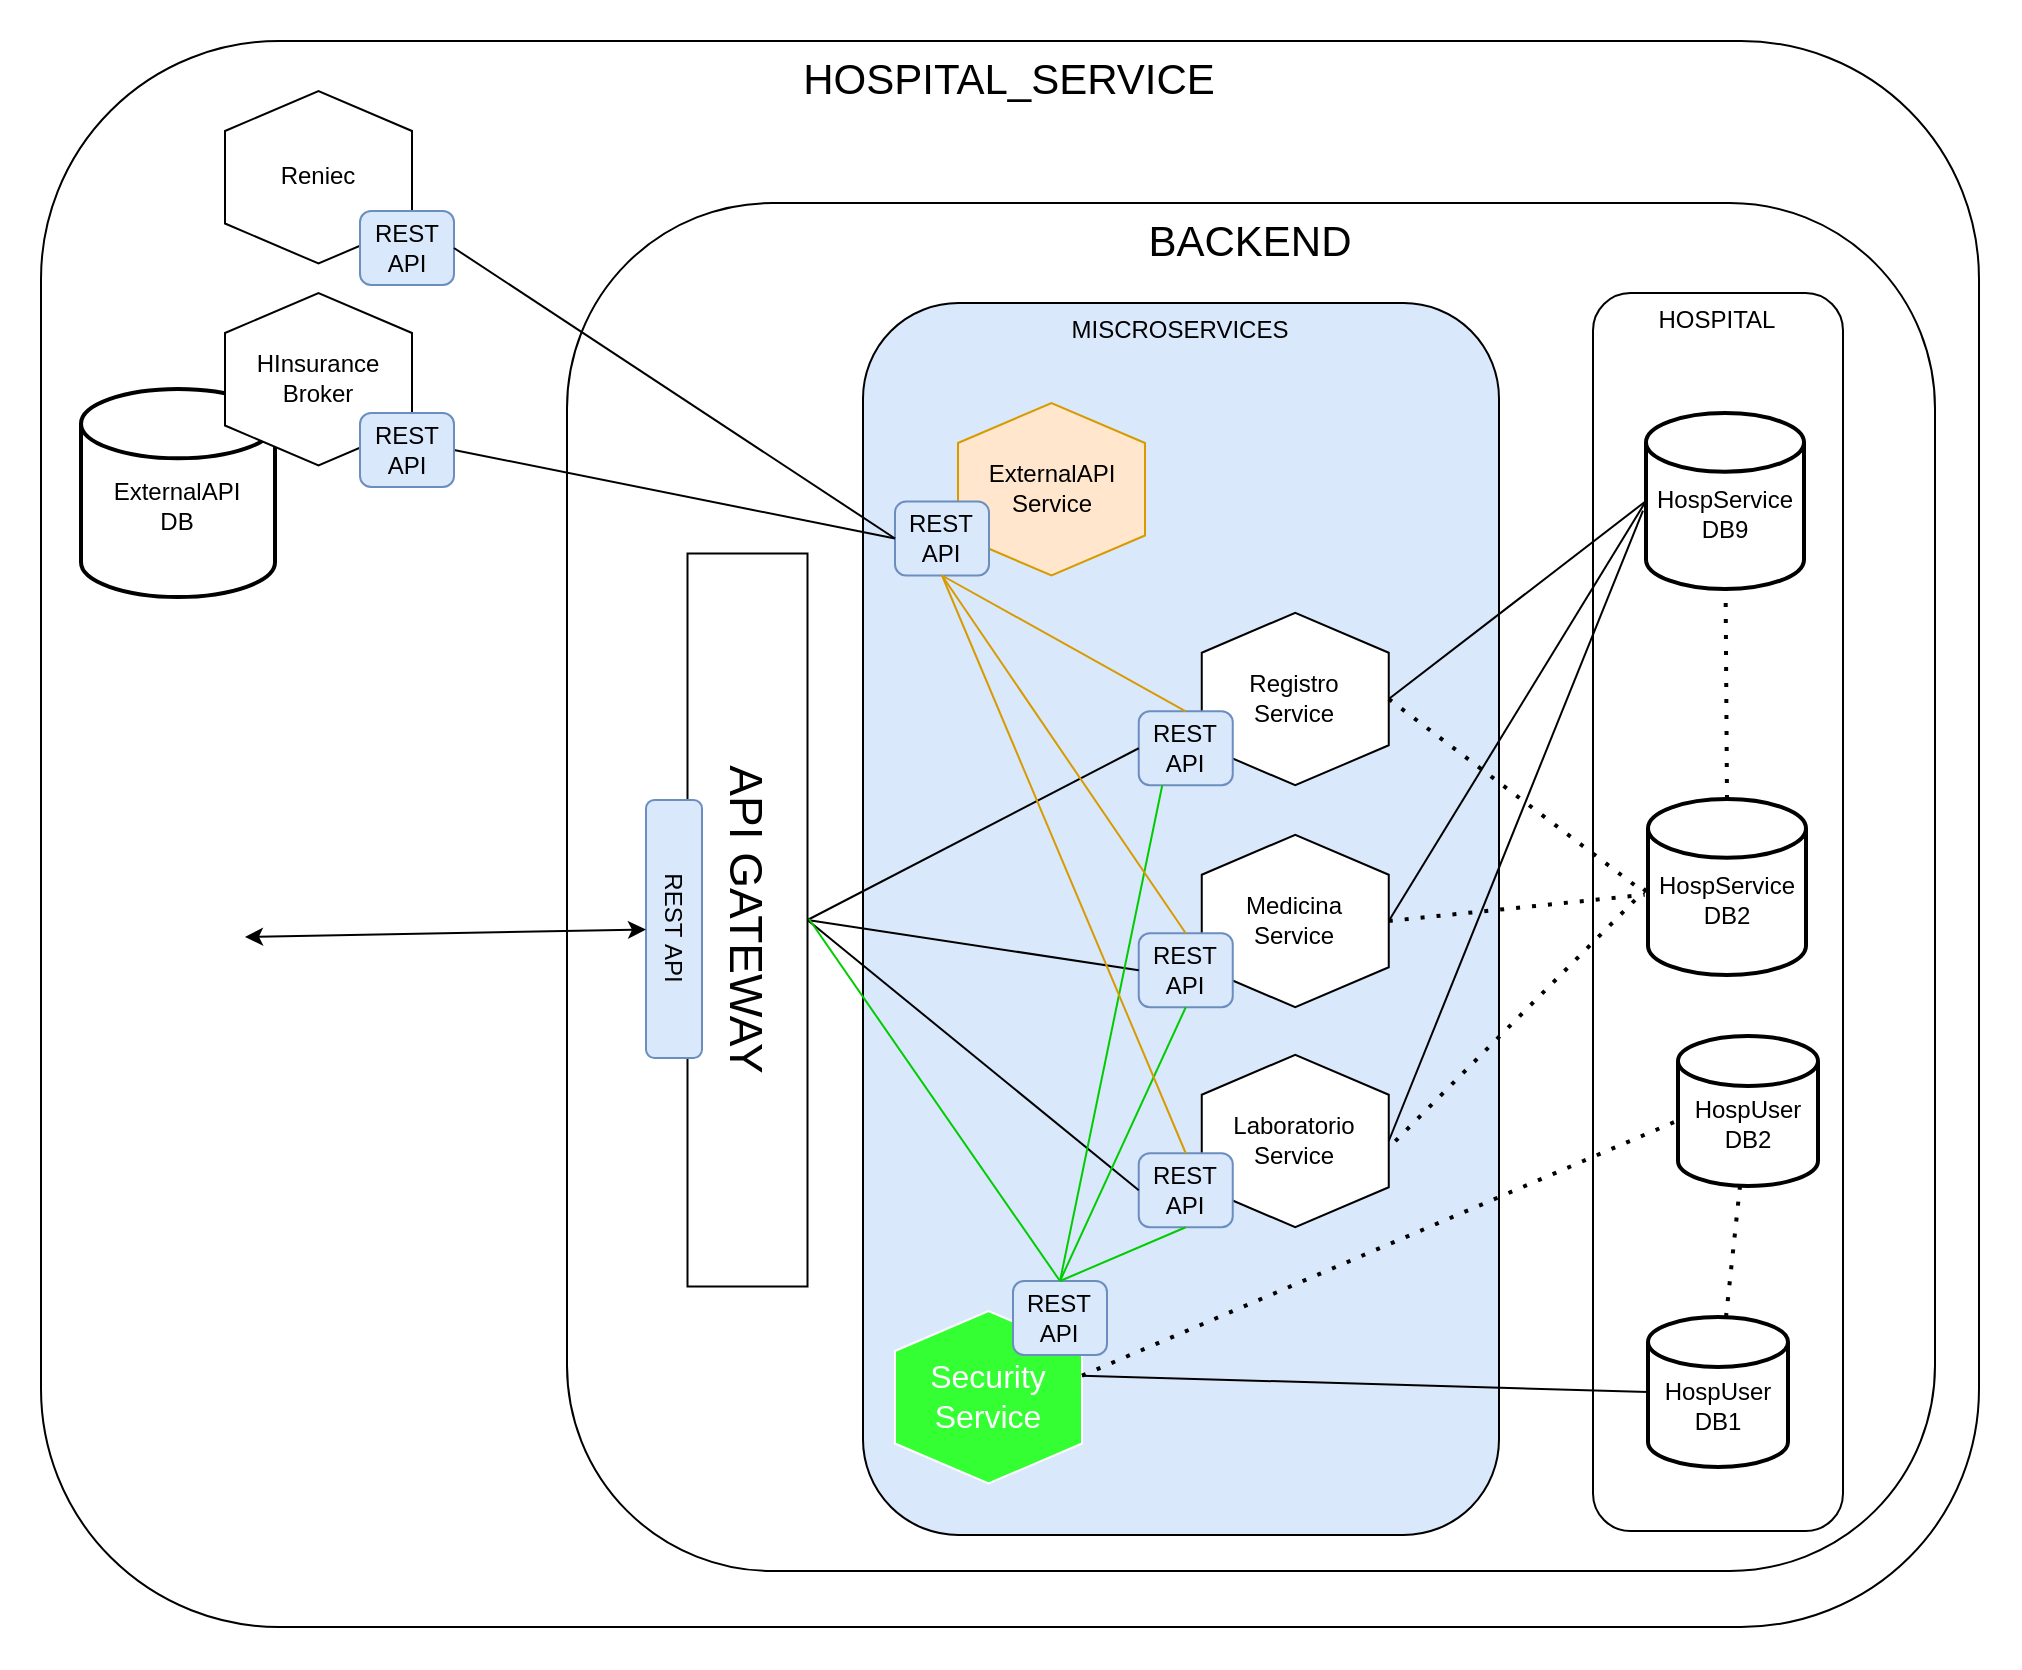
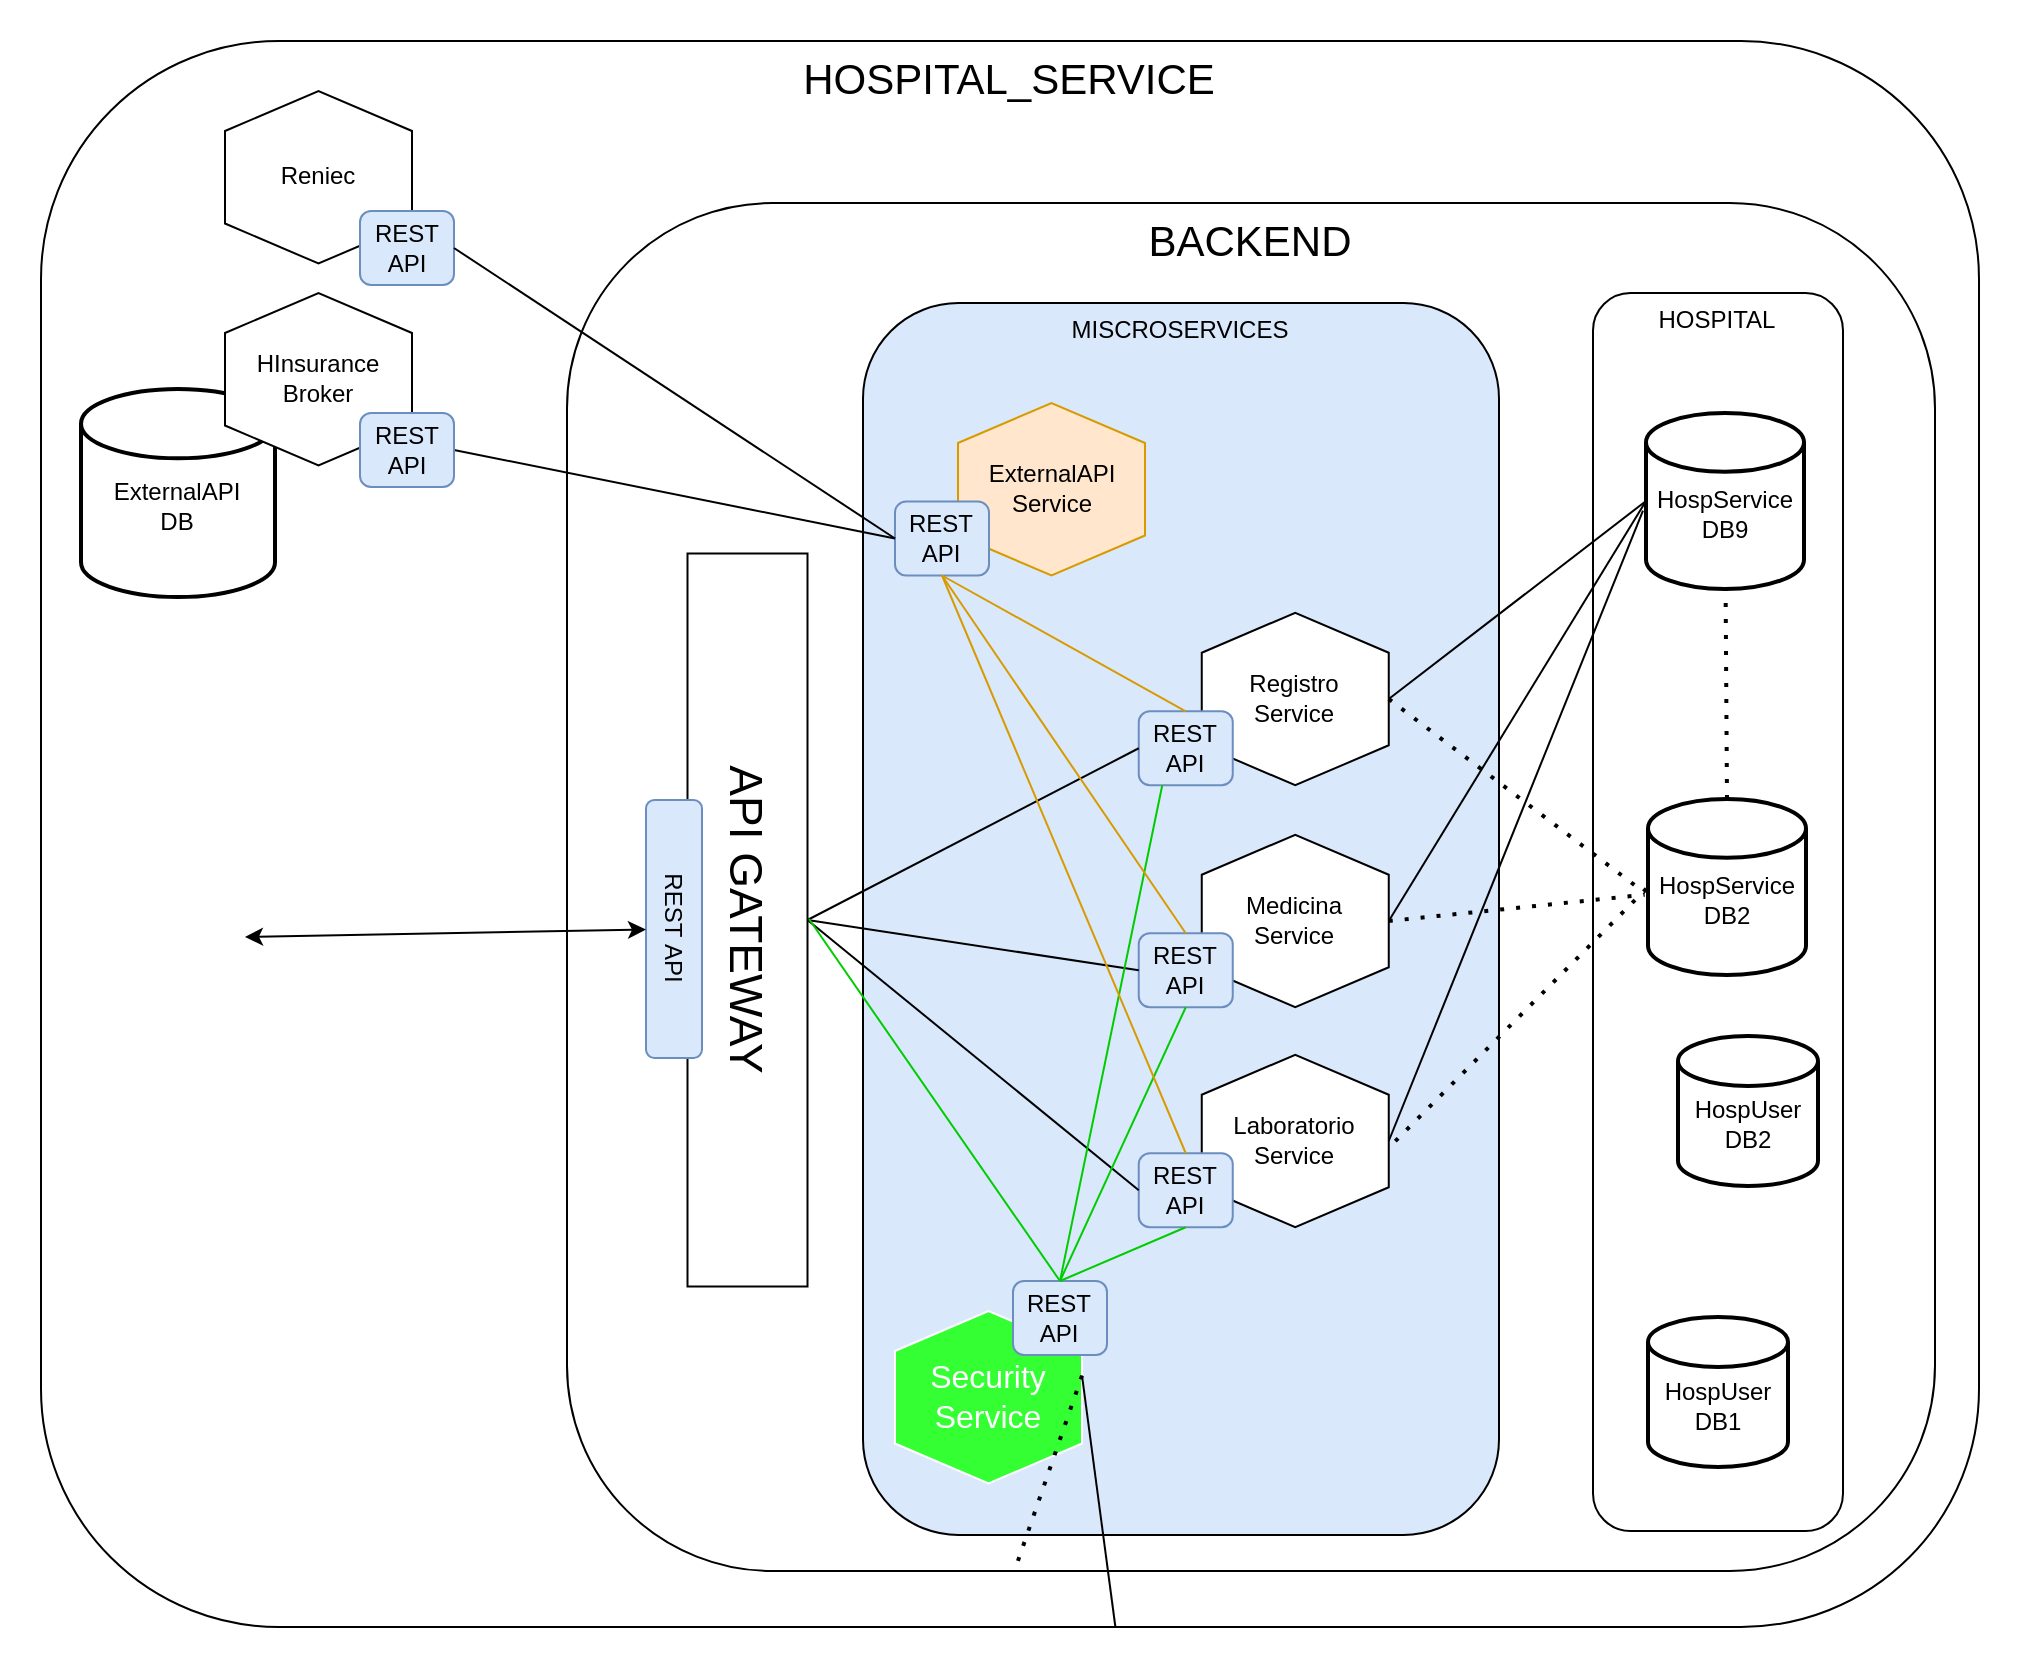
- <mxCell id="47" value="" style="endArrow=none;dashed=1;html=1;dashPattern=1 3;strokeWidth=2;rounded=0;entryX=-0.005;entryY=0.565;entryDx=0;entryDy=0;entryPerimeter=0;exitX=0.375;exitY=0;exitDx=0;exitDy=0;" edge="1" parent="1" source="24" target="37"><mxGeometry width="50" height="50" relative="1" as="geometry"><mxPoint x="707" y="580" as="sourcePoint" /><mxPoint x="834" y="453" as="targetPoint" /></mxGeometry></mxCell>
+ <mxCell id="47" value="" style="endArrow=none;dashed=1;html=1;dashPattern=1 3;strokeWidth=2;rounded=0;exitX=0.375;exitY=0;exitDx=0;exitDy=0;" edge="1" parent="1" source="24" target="3"><mxGeometry width="50" height="50" relative="1" as="geometry"><mxPoint x="707" y="580" as="sourcePoint" /><mxPoint x="834" y="453" as="targetPoint" /></mxGeometry></mxCell>
- <mxCell id="38" value="" style="endArrow=none;dashed=1;html=1;dashPattern=1 3;strokeWidth=2;rounded=0;" parent="1" source="31" target="37" edge="1"><mxGeometry width="50" height="50" relative="1" as="geometry"><mxPoint x="858.1" y="648" as="sourcePoint" /><mxPoint x="858" y="609" as="targetPoint" /></mxGeometry></mxCell>
- <mxCell id="32" value="" style="endArrow=none;html=1;rounded=0;entryX=0;entryY=0.5;entryDx=0;entryDy=0;entryPerimeter=0;exitX=0.375;exitY=0;exitDx=0;exitDy=0;" parent="1" source="24" target="31" edge="1"><mxGeometry width="50" height="50" relative="1" as="geometry"><mxPoint x="551" y="469" as="sourcePoint" /><mxPoint x="601" y="419" as="targetPoint" /></mxGeometry></mxCell>
+ <mxCell id="32" value="" style="endArrow=none;html=1;rounded=0;exitX=0.375;exitY=0;exitDx=0;exitDy=0;" parent="1" source="24" target="2" edge="1"><mxGeometry width="50" height="50" relative="1" as="geometry"><mxPoint x="551" y="469" as="sourcePoint" /><mxPoint x="601" y="419" as="targetPoint" /></mxGeometry></mxCell>
